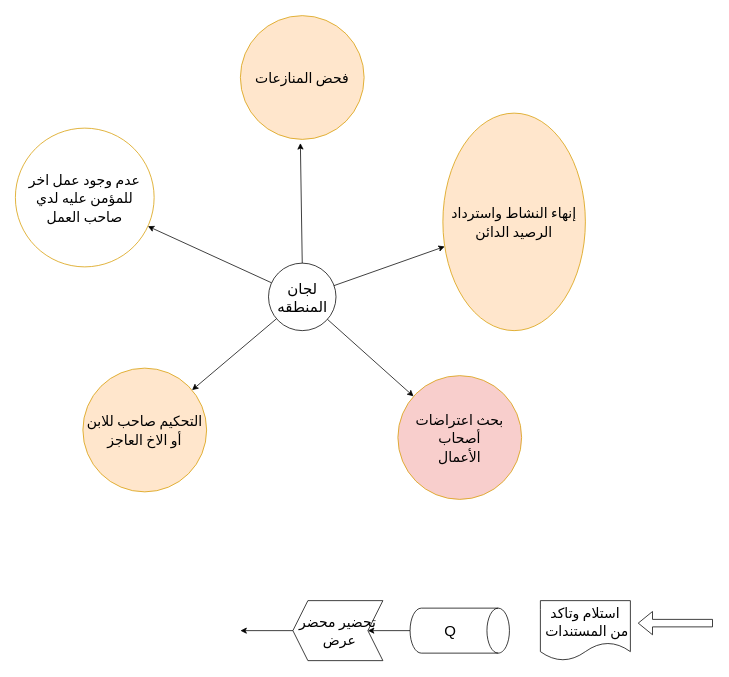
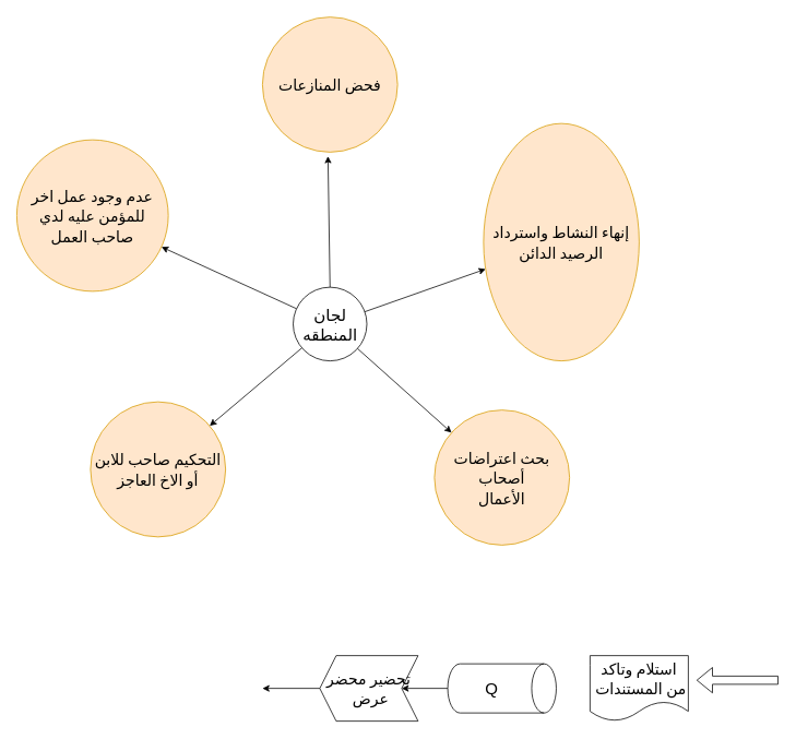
- <mxCell id="10" value="&lt;span lang=&quot;AR-EG&quot; dir=&quot;RTL&quot; style=&quot;font-size: 14.0pt ; font-family: &amp;#34;mudir mt&amp;#34;&quot;&gt;&lt;span lang=&quot;AR-EG&quot; dir=&quot;RTL&quot; style=&quot;font-size: 14.0pt ; font-family: &amp;#34;mudir mt&amp;#34;&quot;&gt;عدم وجود عمل اخر&lt;br/&gt;للمؤمن عليه لدي صاحب العمل&lt;/span&gt;&lt;br&gt;&lt;/span&gt;" style="ellipse;whiteSpace=wrap;html=1;aspect=fixed;fontSize=20;fillColor=#ffffff;strokeColor=#d79b00;" vertex="1" parent="1"><mxGeometry x="20" y="170" width="185" height="185" as="geometry" /></mxCell>
+ <mxCell id="10" value="&lt;span lang=&quot;AR-EG&quot; dir=&quot;RTL&quot; style=&quot;font-size: 14.0pt ; font-family: &amp;#34;mudir mt&amp;#34;&quot;&gt;&lt;span lang=&quot;AR-EG&quot; dir=&quot;RTL&quot; style=&quot;font-size: 14.0pt ; font-family: &amp;#34;mudir mt&amp;#34;&quot;&gt;عدم وجود عمل اخر&lt;br/&gt;للمؤمن عليه لدي صاحب العمل&lt;/span&gt;&lt;br&gt;&lt;/span&gt;" style="ellipse;whiteSpace=wrap;html=1;aspect=fixed;fontSize=20;fillColor=#ffe6cc;strokeColor=#d79b00;" vertex="1" parent="1"><mxGeometry x="20" y="170" width="185" height="185" as="geometry" /></mxCell>
- <mxCell id="7" value="&lt;span lang=&quot;AR-EG&quot; dir=&quot;RTL&quot; style=&quot;font-size: 14.0pt ; font-family: &amp;#34;mudir mt&amp;#34;&quot;&gt;بحث اعتراضات أصحاب&lt;br/&gt;الأعمال&lt;br&gt;&lt;/span&gt;" style="ellipse;whiteSpace=wrap;html=1;aspect=fixed;fontSize=20;fillColor=#f8cecc;strokeColor=#d79b00;" vertex="1" parent="1"><mxGeometry x="530" y="500" width="165" height="165" as="geometry" /></mxCell>
+ <mxCell id="7" value="&lt;span lang=&quot;AR-EG&quot; dir=&quot;RTL&quot; style=&quot;font-size: 14.0pt ; font-family: &amp;#34;mudir mt&amp;#34;&quot;&gt;بحث اعتراضات أصحاب&lt;br/&gt;الأعمال&lt;br&gt;&lt;/span&gt;" style="ellipse;whiteSpace=wrap;html=1;aspect=fixed;fontSize=20;fillColor=#ffe6cc;strokeColor=#d79b00;" vertex="1" parent="1"><mxGeometry x="530" y="500" width="165" height="165" as="geometry" /></mxCell>
